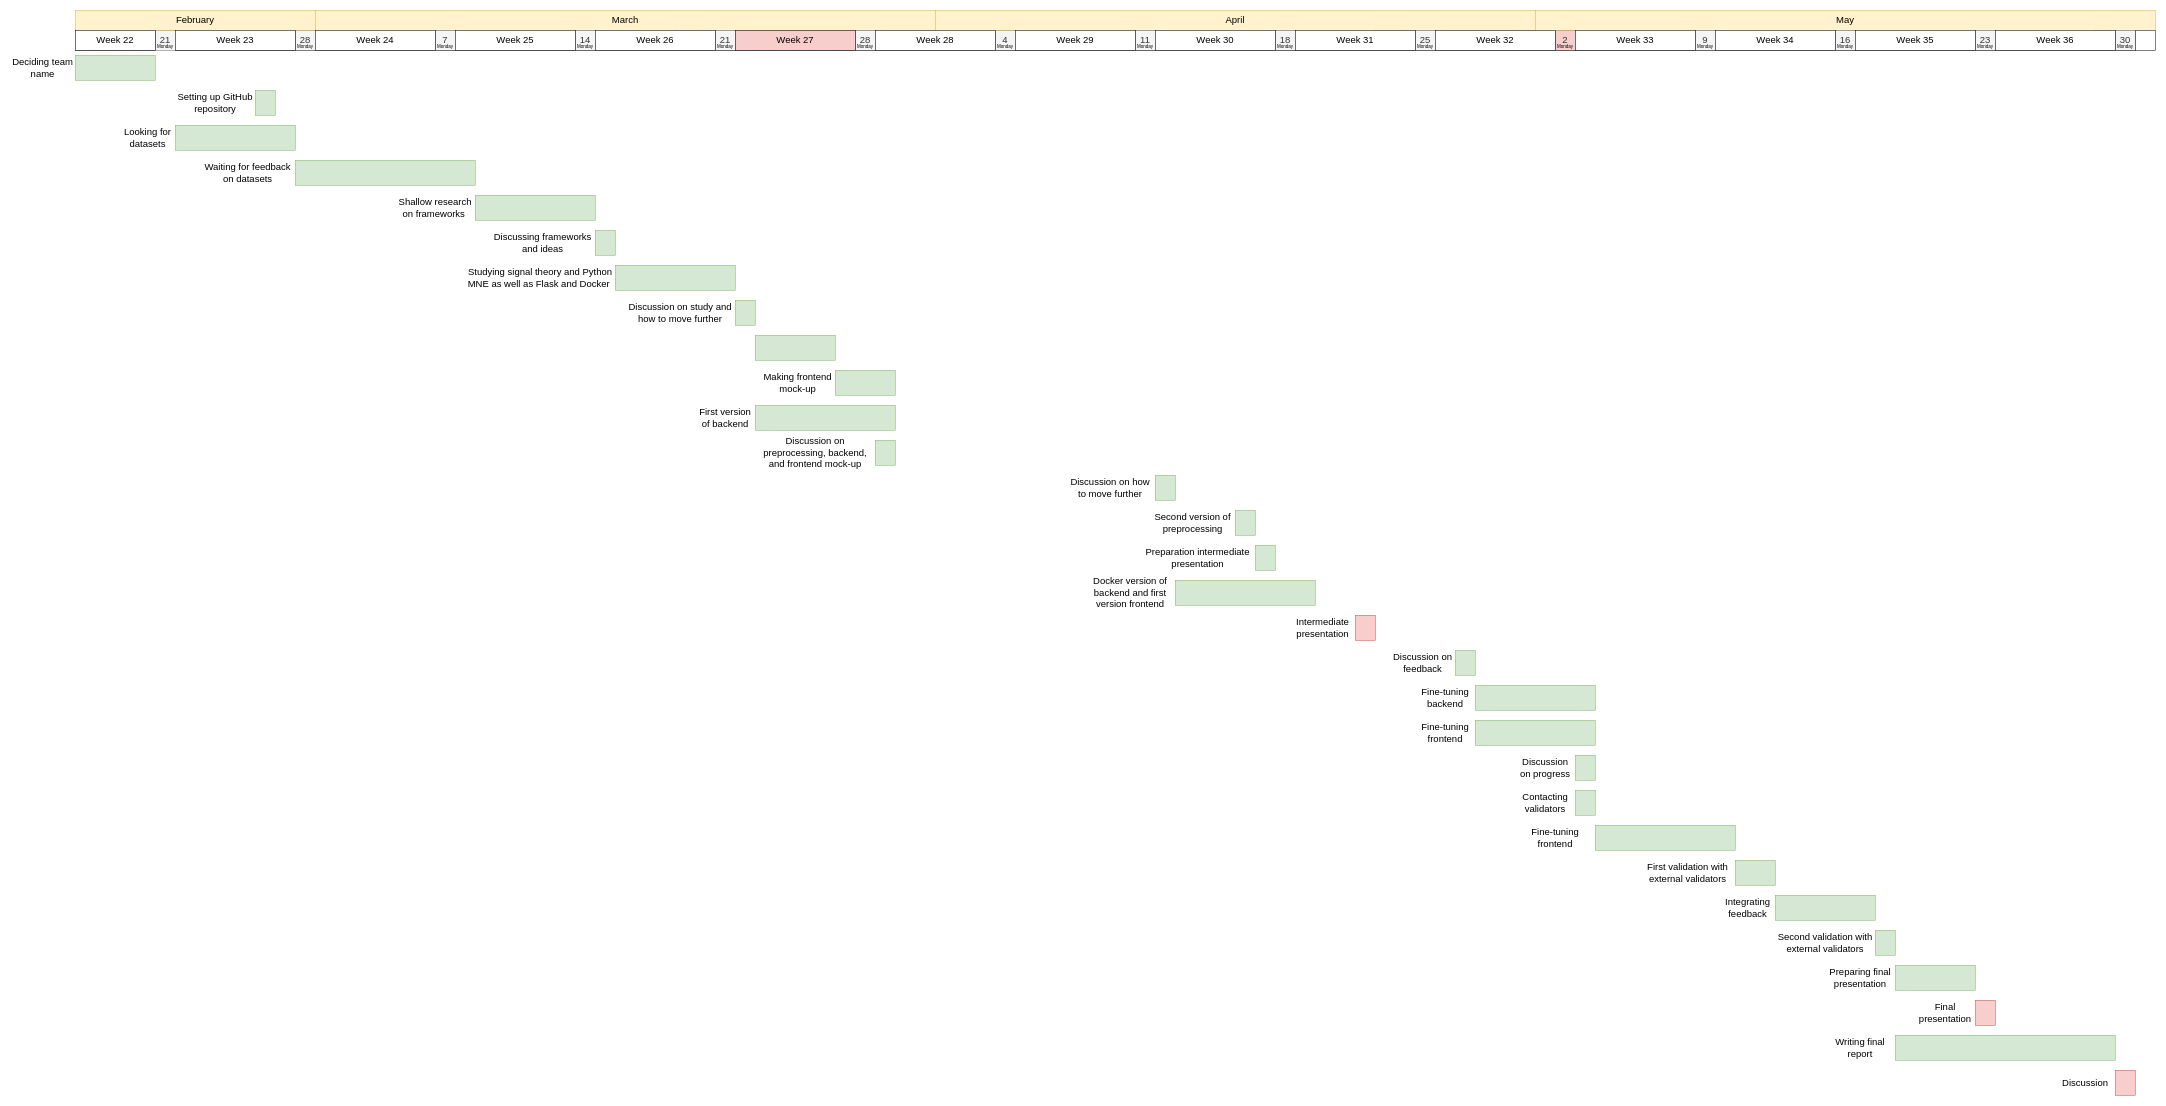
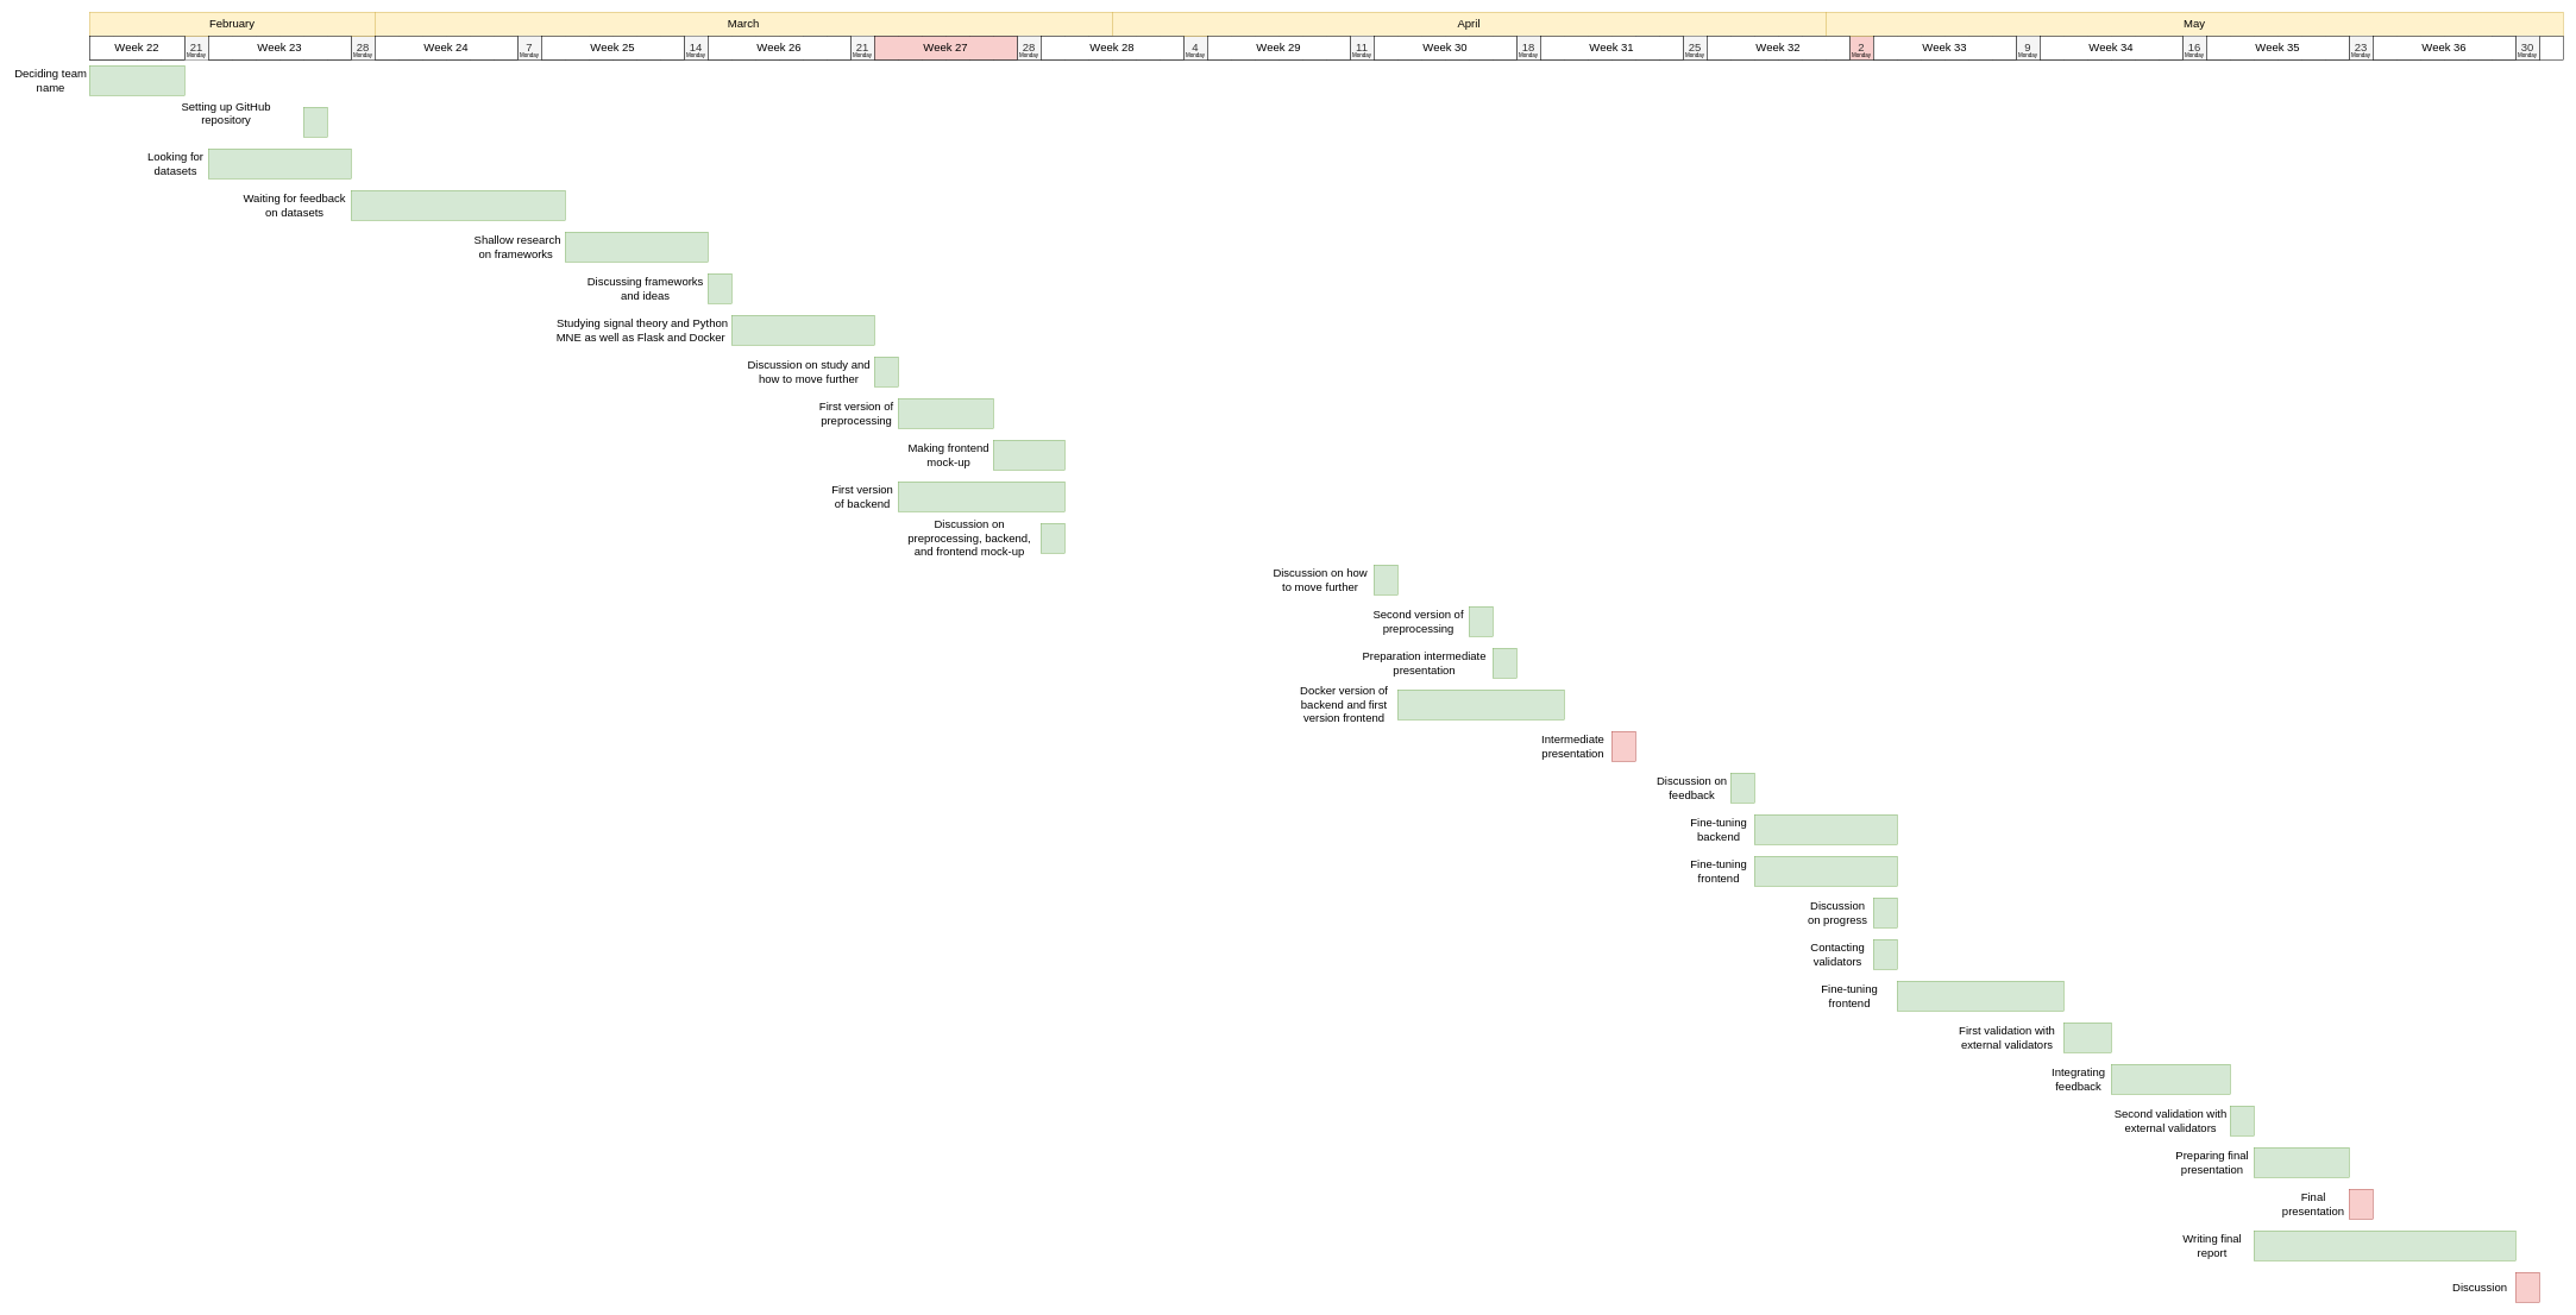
- <mxCell id="261" value="Setting up GitHub repository" style="text;html=1;strokeColor=none;fillColor=none;align=center;verticalAlign=middle;whiteSpace=wrap;rounded=0;fontSize=19;" parent="1" vertex="1"><mxGeometry x="350" y="190" width="160" height="30" as="geometry" /></mxCell>
+ <mxCell id="261" value="Setting up GitHub repository" style="text;html=1;strokeColor=none;fillColor=none;align=center;verticalAlign=middle;whiteSpace=wrap;rounded=0;fontSize=19;" parent="1" vertex="1"><mxGeometry x="300" y="175" width="160" height="30" as="geometry" /></mxCell>
+ <mxCell id="276" value="First version of preprocessing" style="text;html=1;strokeColor=none;fillColor=none;align=center;verticalAlign=middle;whiteSpace=wrap;rounded=0;fontSize=19;" parent="1" vertex="1"><mxGeometry x="1370" y="680" width="140" height="30" as="geometry" /></mxCell>
